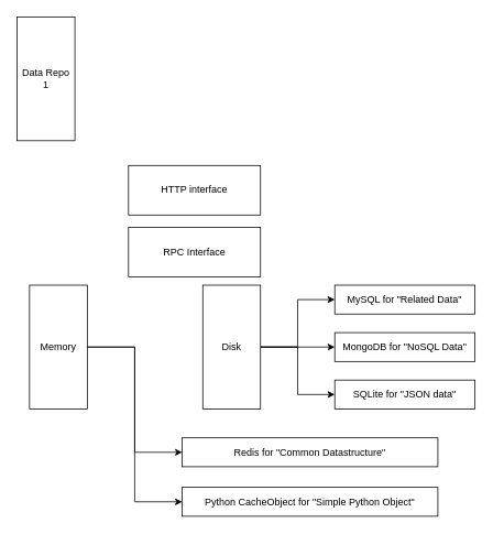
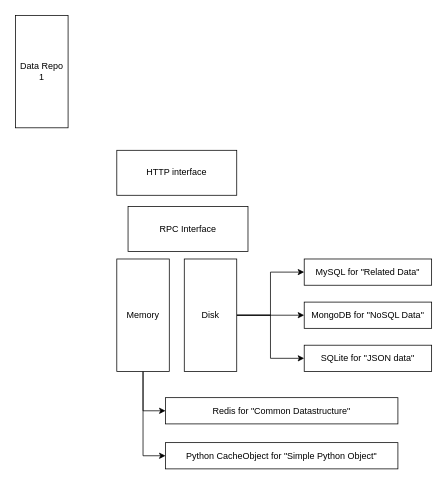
- <mxCell id="11" value="RPC Interface" style="rounded=0;whiteSpace=wrap;html=1;" parent="1" vertex="1"><mxGeometry x="155" y="275" width="160" height="60" as="geometry" /></mxCell>
+ <mxCell id="11" value="RPC Interface" style="rounded=0;whiteSpace=wrap;html=1;" parent="1" vertex="1"><mxGeometry x="170" y="275" width="160" height="60" as="geometry" /></mxCell>
- <mxCell id="5" value="Memory" style="rounded=0;whiteSpace=wrap;html=1;" parent="1" vertex="1"><mxGeometry x="35" y="345" width="70" height="150" as="geometry" /></mxCell>
+ <mxCell id="5" value="Memory" style="rounded=0;whiteSpace=wrap;html=1;" parent="1" vertex="1"><mxGeometry x="155" y="345" width="70" height="150" as="geometry" /></mxCell>
